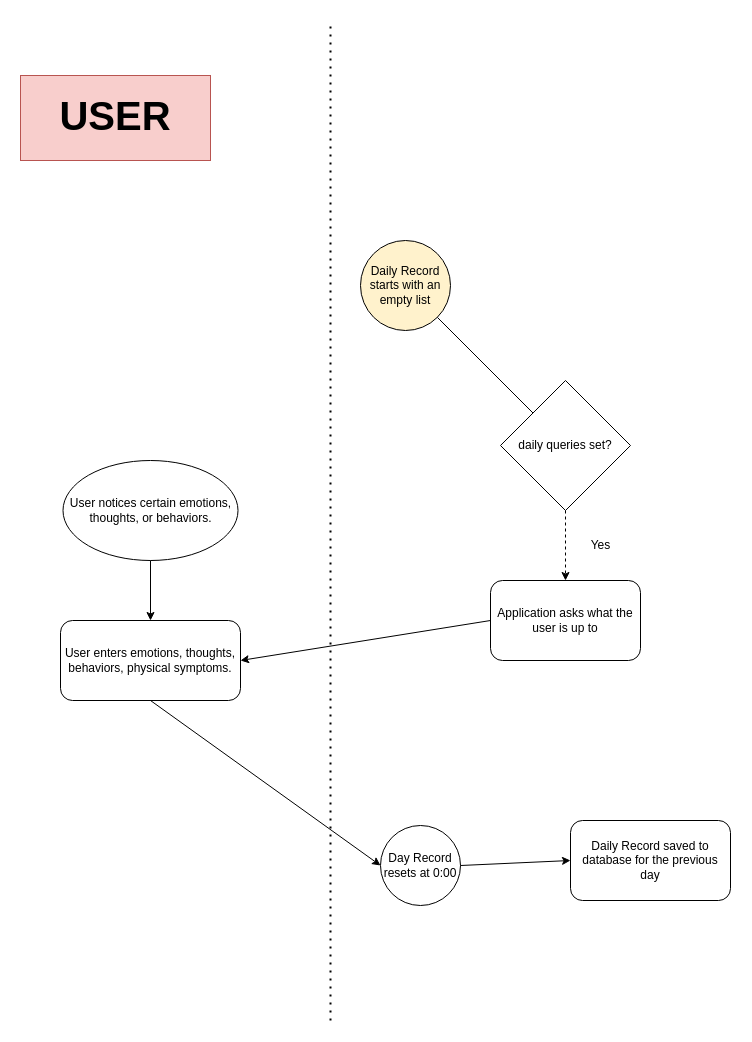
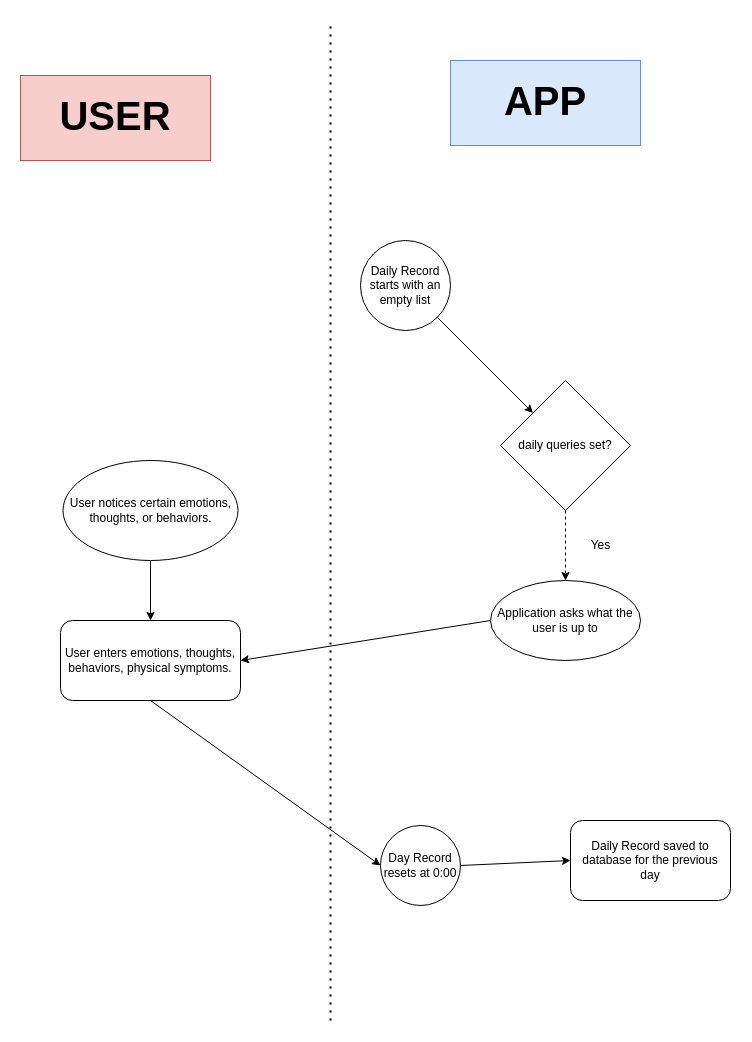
+ <mxCell id="14" value="&lt;h1 style=&quot;font-size: 40px;&quot;&gt;APP&lt;/h1&gt;" style="text;html=1;strokeColor=#6c8ebf;fillColor=#dae8fc;spacing=5;spacingTop=-20;whiteSpace=wrap;overflow=hidden;rounded=0;align=center;fontSize=40;" vertex="1" parent="1"><mxGeometry x="450" y="60" width="190" height="85" as="geometry" /></mxCell>
- <mxCell id="17" value="Daily Record starts with an empty list" style="ellipse;whiteSpace=wrap;html=1;aspect=fixed;fillColor=#fff2cc;" vertex="1" parent="1"><mxGeometry x="360" y="240" width="90" height="90" as="geometry" /></mxCell>
+ <mxCell id="17" value="Daily Record starts with an empty list" style="ellipse;whiteSpace=wrap;html=1;aspect=fixed;" vertex="1" parent="1"><mxGeometry x="360" y="240" width="90" height="90" as="geometry" /></mxCell>
- <mxCell id="18" value="" style="endArrow=none;html=1;rounded=0;exitX=1;exitY=1;exitDx=0;exitDy=0;entryX=0;entryY=0;entryDx=0;entryDy=0;" edge="1" parent="1" source="17" target="9"><mxGeometry width="50" height="50" relative="1" as="geometry"><mxPoint x="490" y="370" as="sourcePoint" /><mxPoint x="540" y="320" as="targetPoint" /></mxGeometry></mxCell>
+ <mxCell id="18" value="" style="endArrow=classic;html=1;rounded=0;exitX=1;exitY=1;exitDx=0;exitDy=0;entryX=0;entryY=0;entryDx=0;entryDy=0;" edge="1" parent="1" source="17" target="9"><mxGeometry width="50" height="50" relative="1" as="geometry"><mxPoint x="490" y="370" as="sourcePoint" /><mxPoint x="540" y="320" as="targetPoint" /></mxGeometry></mxCell>
- <mxCell id="5" value="Application asks what the user is up to" style="whiteSpace=wrap;html=1;rounded=1;" vertex="1" parent="1"><mxGeometry x="490" y="580" width="150" height="80" as="geometry" /></mxCell>
+ <mxCell id="5" value="Application asks what the user is up to" style="ellipse;whiteSpace=wrap;html=1;" vertex="1" parent="1"><mxGeometry x="490" y="580" width="150" height="80" as="geometry" /></mxCell>
